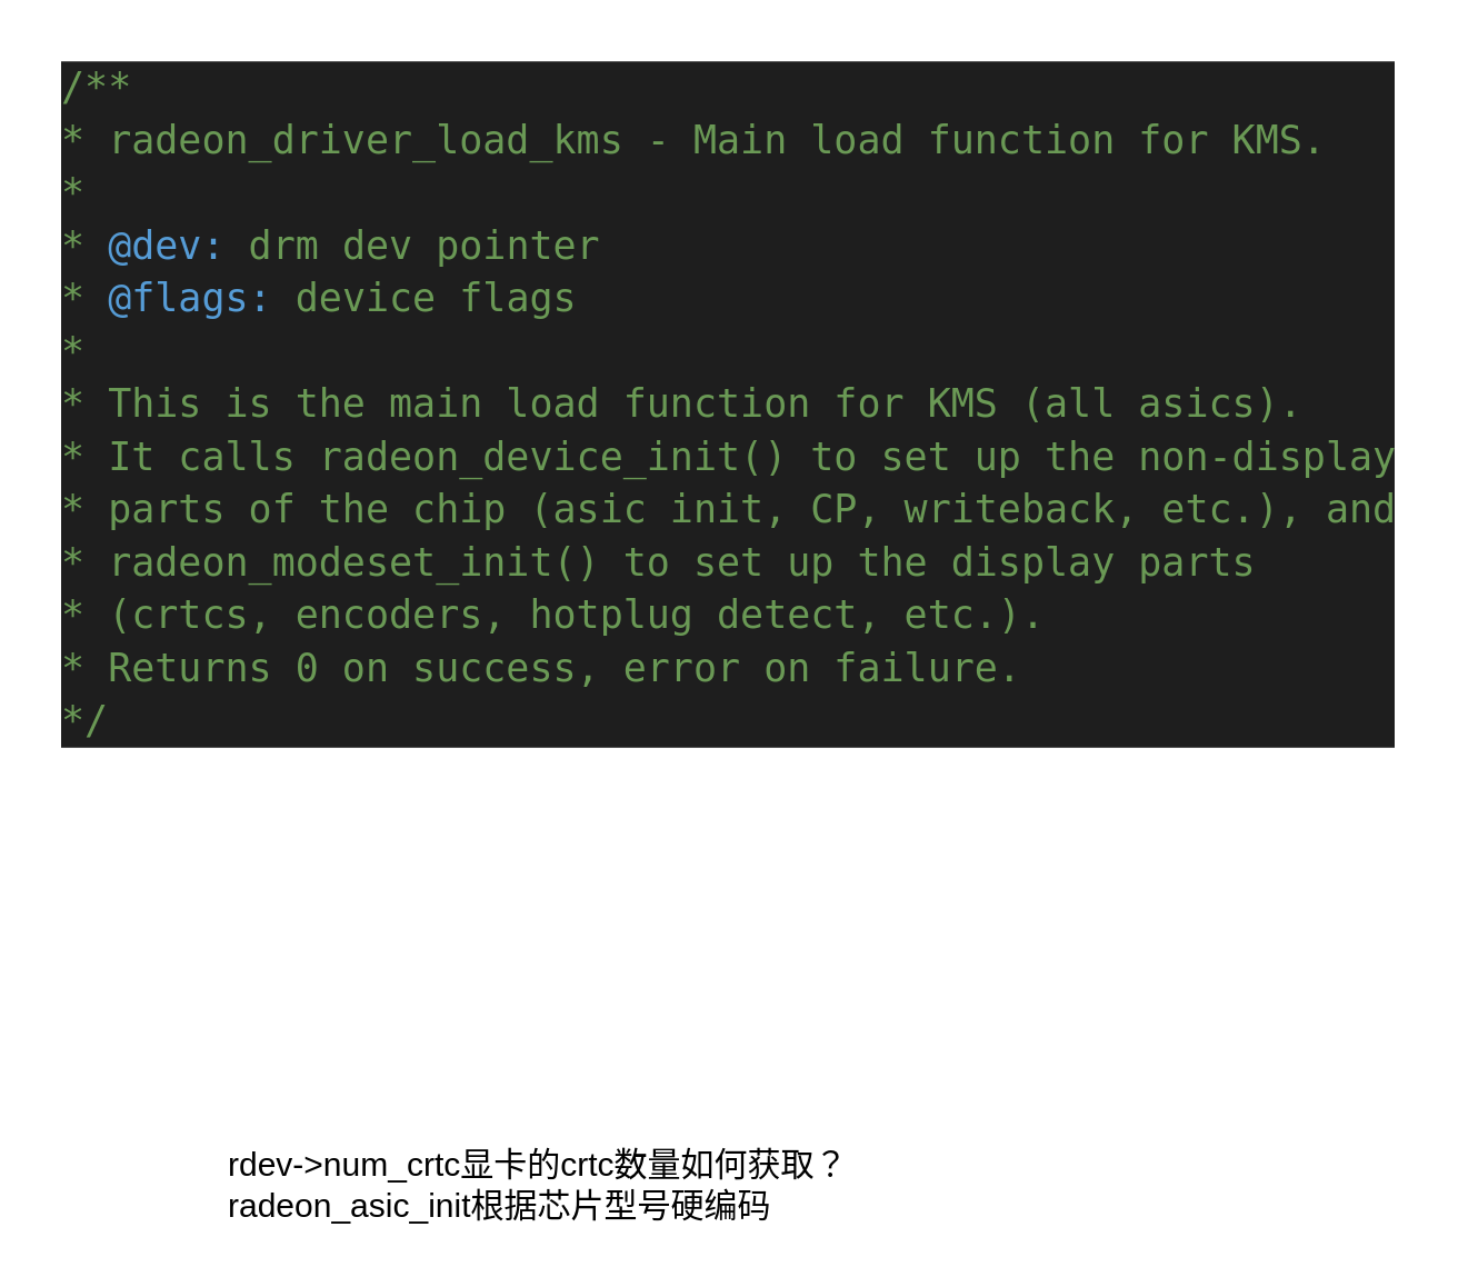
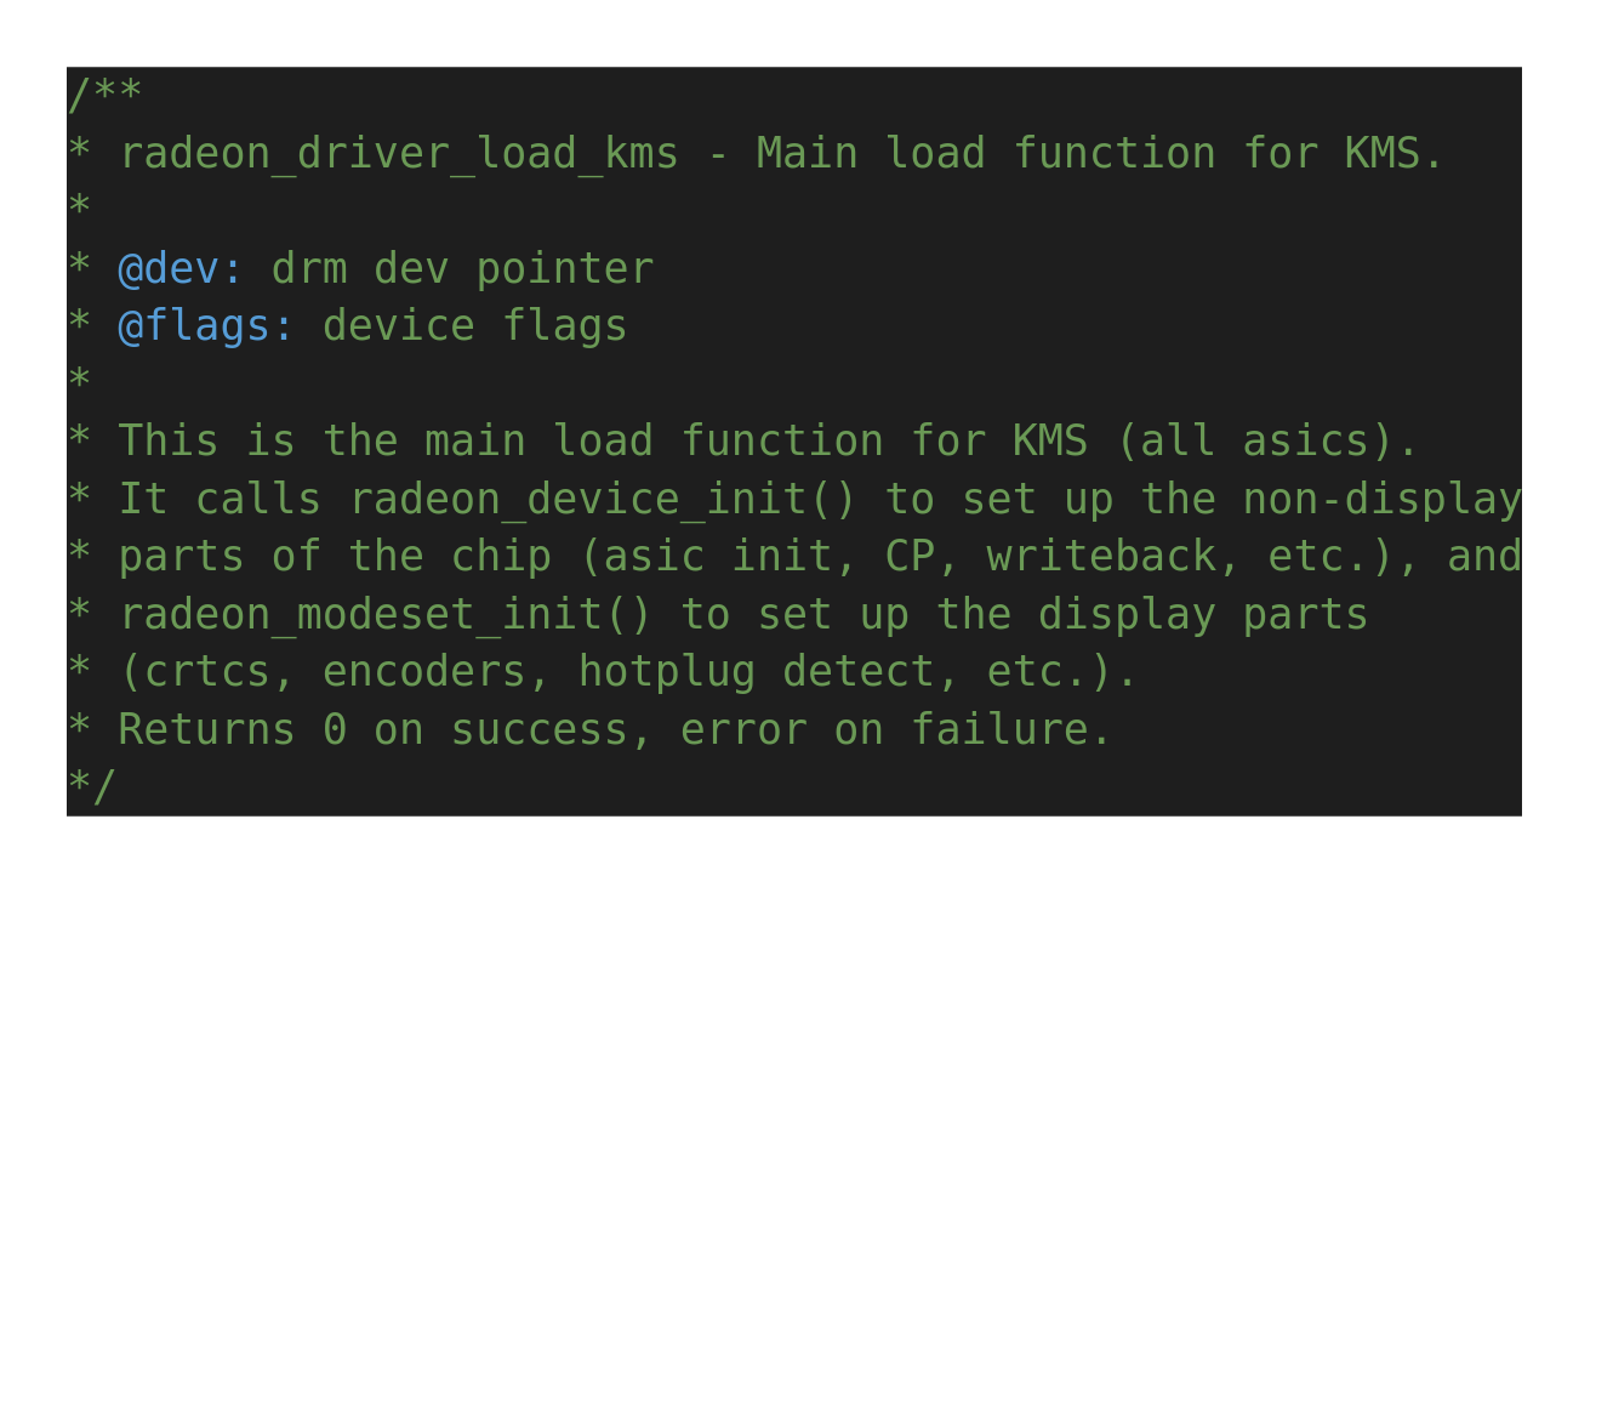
- <mxCell id="2" value="rdev-&amp;gt;num_crtc显卡的crtc数量如何获取？&lt;br&gt;radeon_asic_init根据芯片型号硬编码" style="text;html=1;align=left;verticalAlign=middle;resizable=0;points=[];autosize=1;strokeColor=none;fillColor=none;" vertex="1" parent="1"><mxGeometry x="80" y="411" width="240" height="30" as="geometry" /></mxCell>
